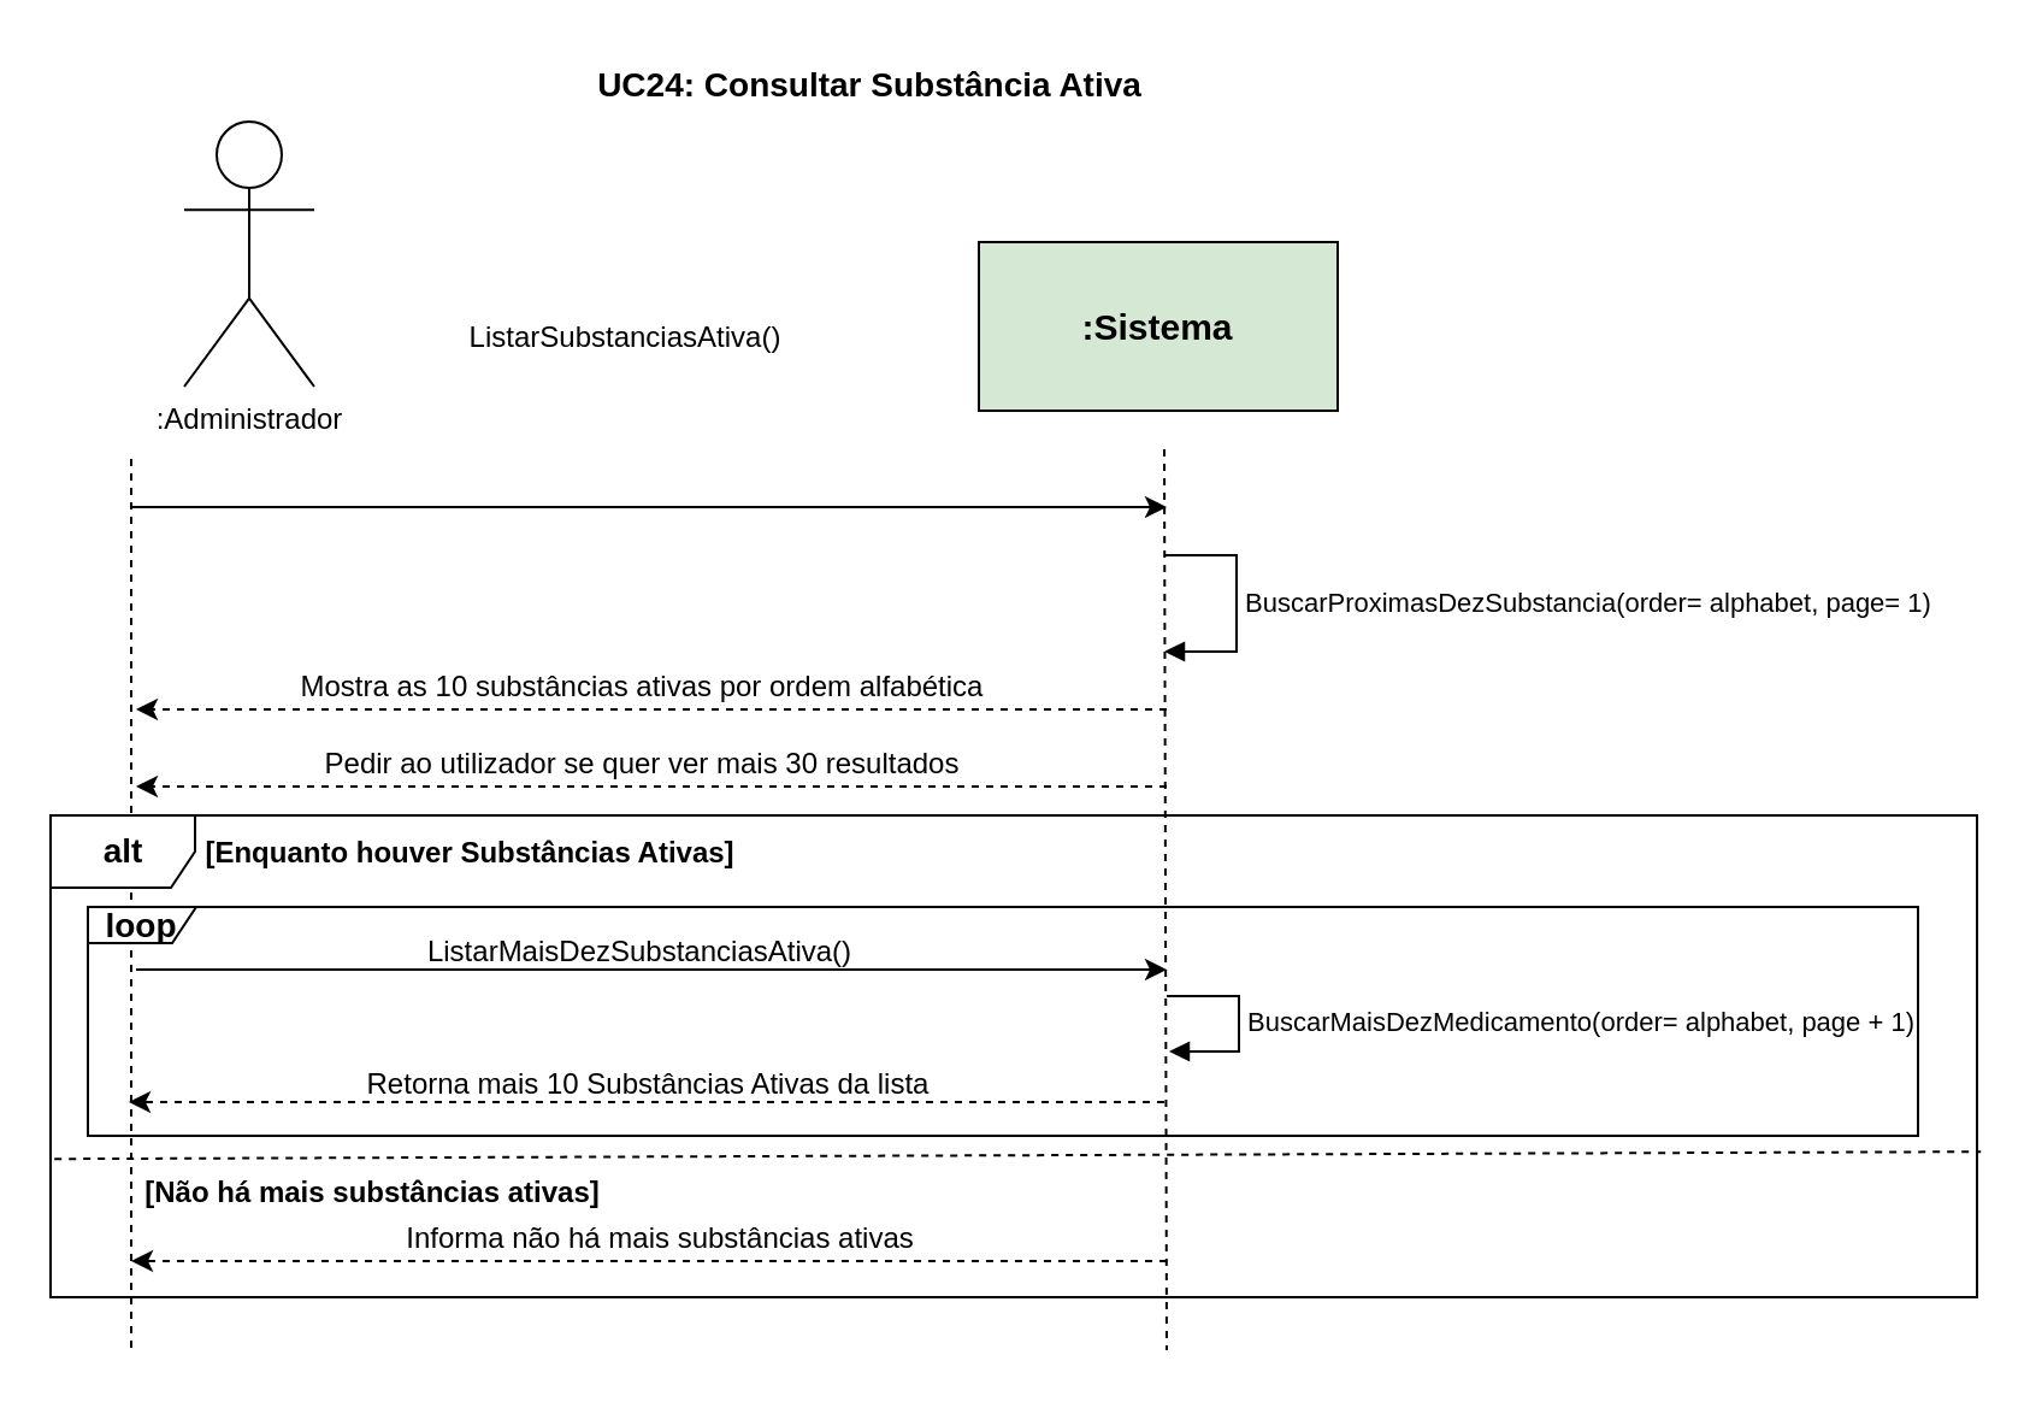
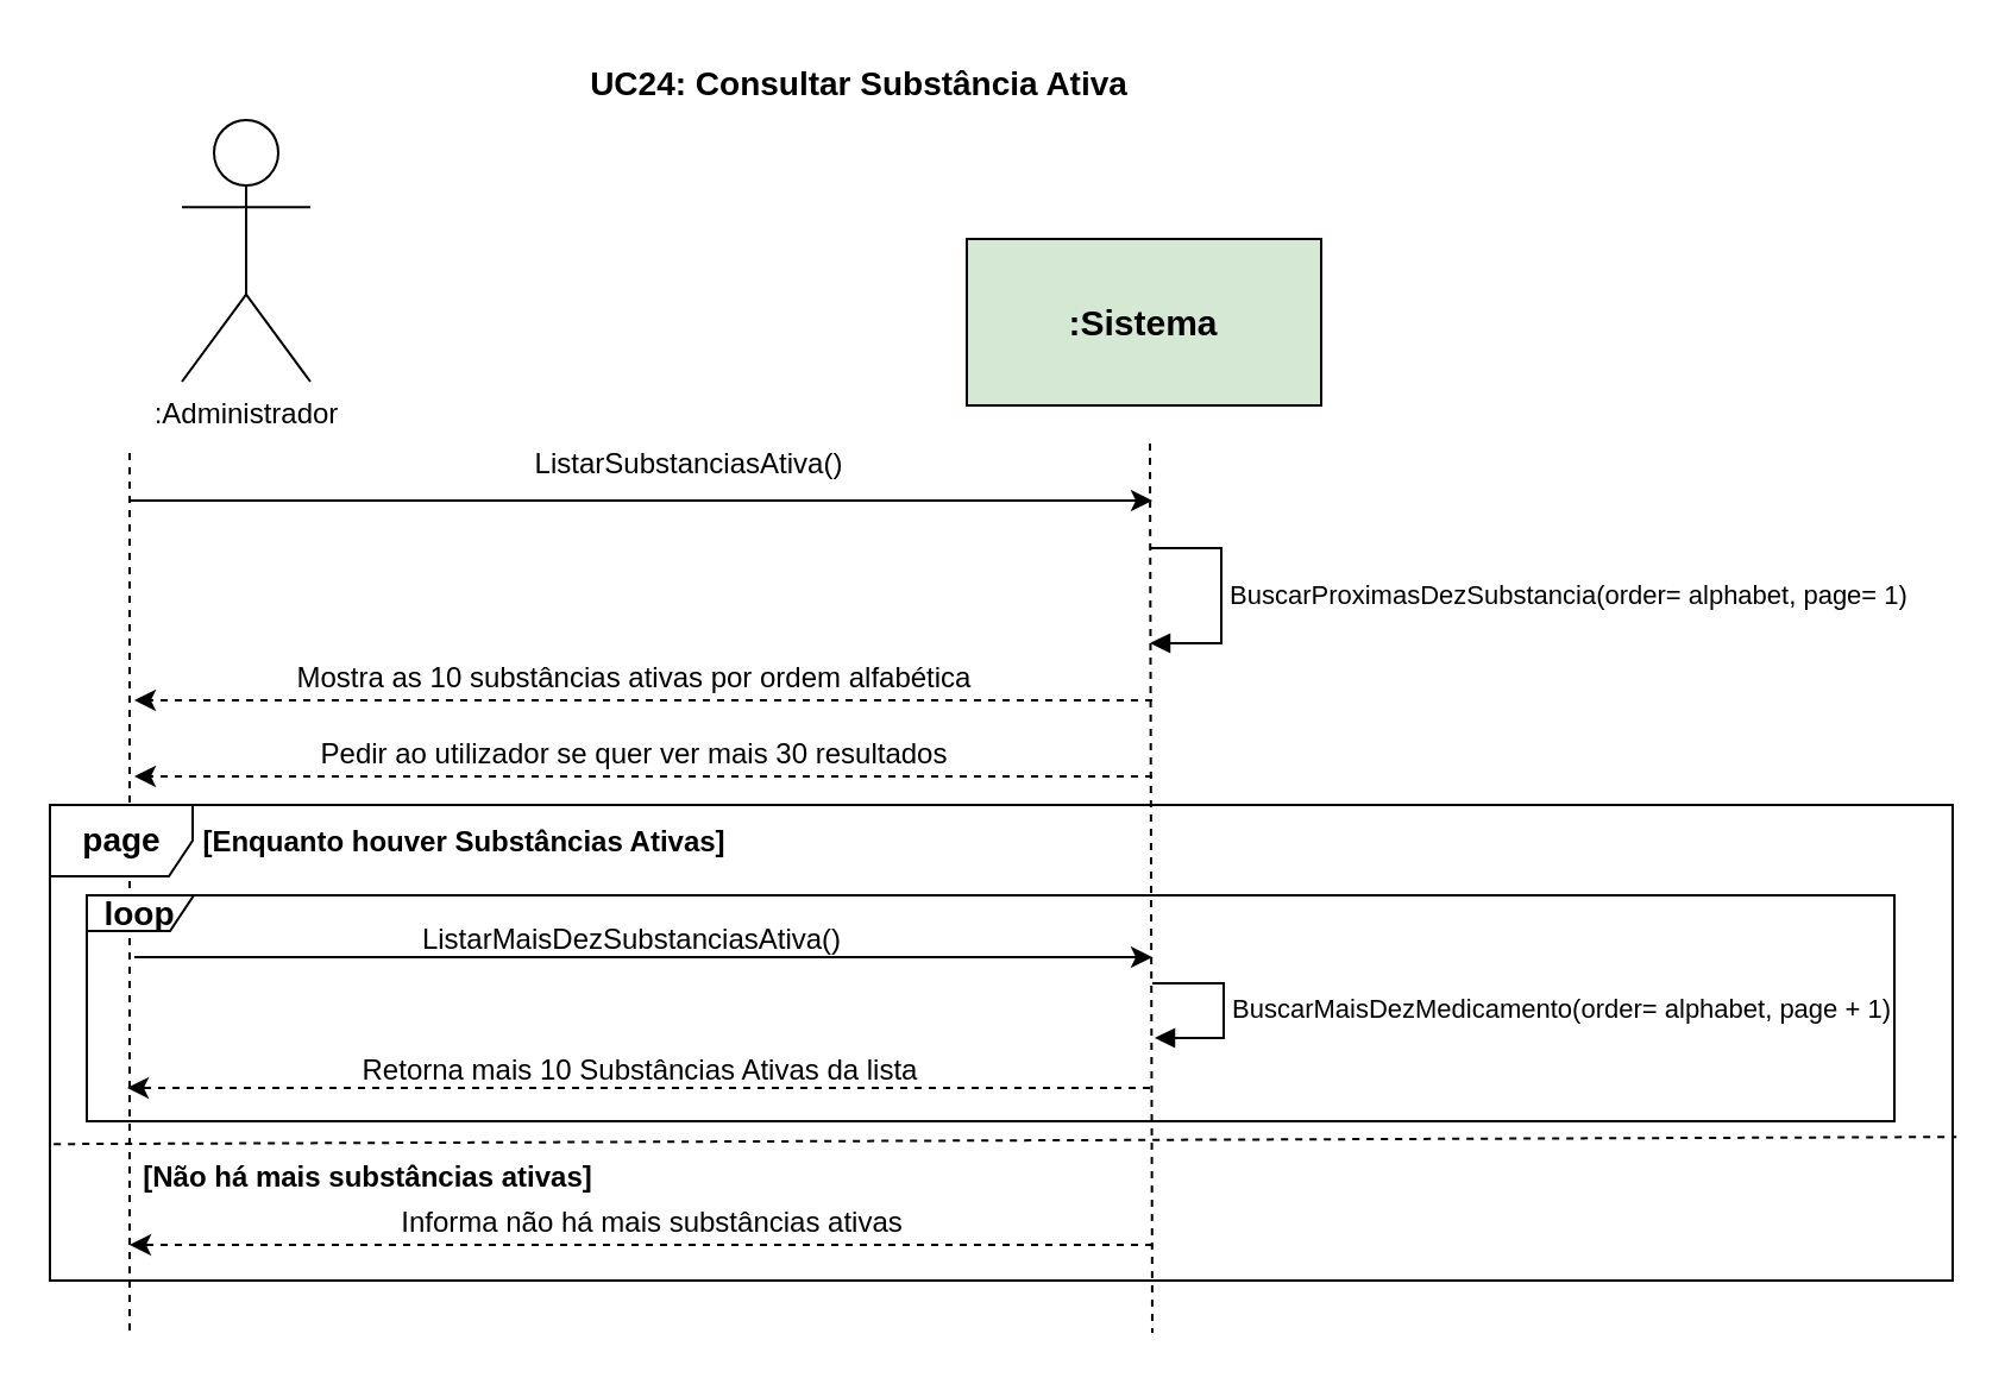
- <mxCell id="8" value="ListarSubstanciasAtiva()" style="text;html=1;strokeColor=none;fillColor=none;align=center;verticalAlign=middle;whiteSpace=wrap;rounded=0;" parent="1" vertex="1"><mxGeometry x="190" y="125" width="139" height="30" as="geometry" /></mxCell>
+ <mxCell id="8" value="ListarSubstanciasAtiva()" style="text;html=1;strokeColor=none;fillColor=none;align=center;verticalAlign=middle;whiteSpace=wrap;rounded=0;" parent="1" vertex="1"><mxGeometry x="220" y="180" width="139" height="30" as="geometry" /></mxCell>
- <mxCell id="24" value="&lt;b&gt;&lt;font style=&quot;font-size: 14px;&quot;&gt;alt&lt;/font&gt;&lt;/b&gt;" style="shape=umlFrame;whiteSpace=wrap;html=1;pointerEvents=0;" vertex="1" parent="1"><mxGeometry x="20.5" y="338" width="800" height="200" as="geometry" /></mxCell>
+ <mxCell id="24" value="&lt;b&gt;&lt;font style=&quot;font-size: 14px;&quot;&gt;page&lt;/font&gt;&lt;/b&gt;" style="shape=umlFrame;whiteSpace=wrap;html=1;pointerEvents=0;" vertex="1" parent="1"><mxGeometry x="20.5" y="338" width="800" height="200" as="geometry" /></mxCell>
